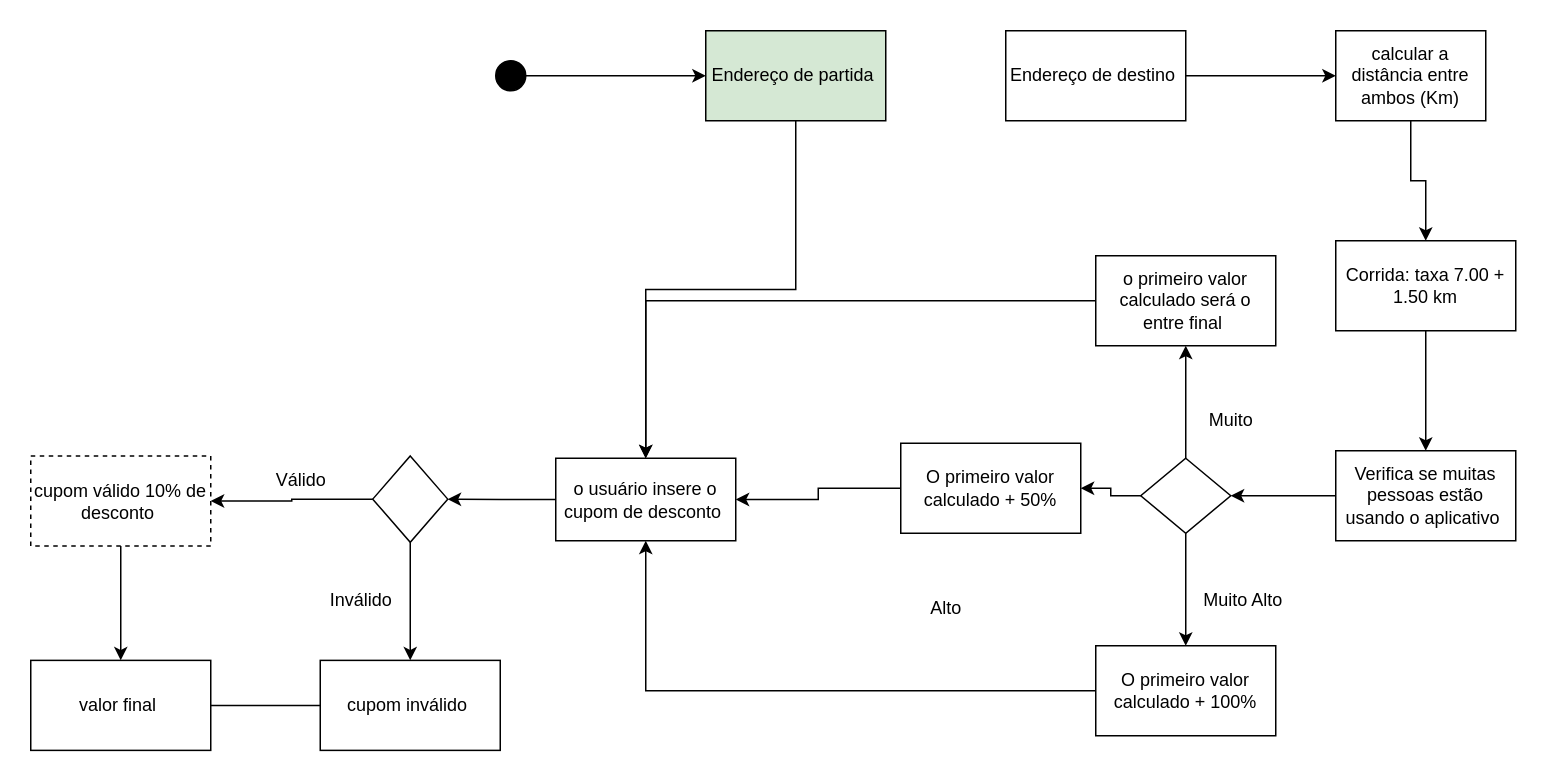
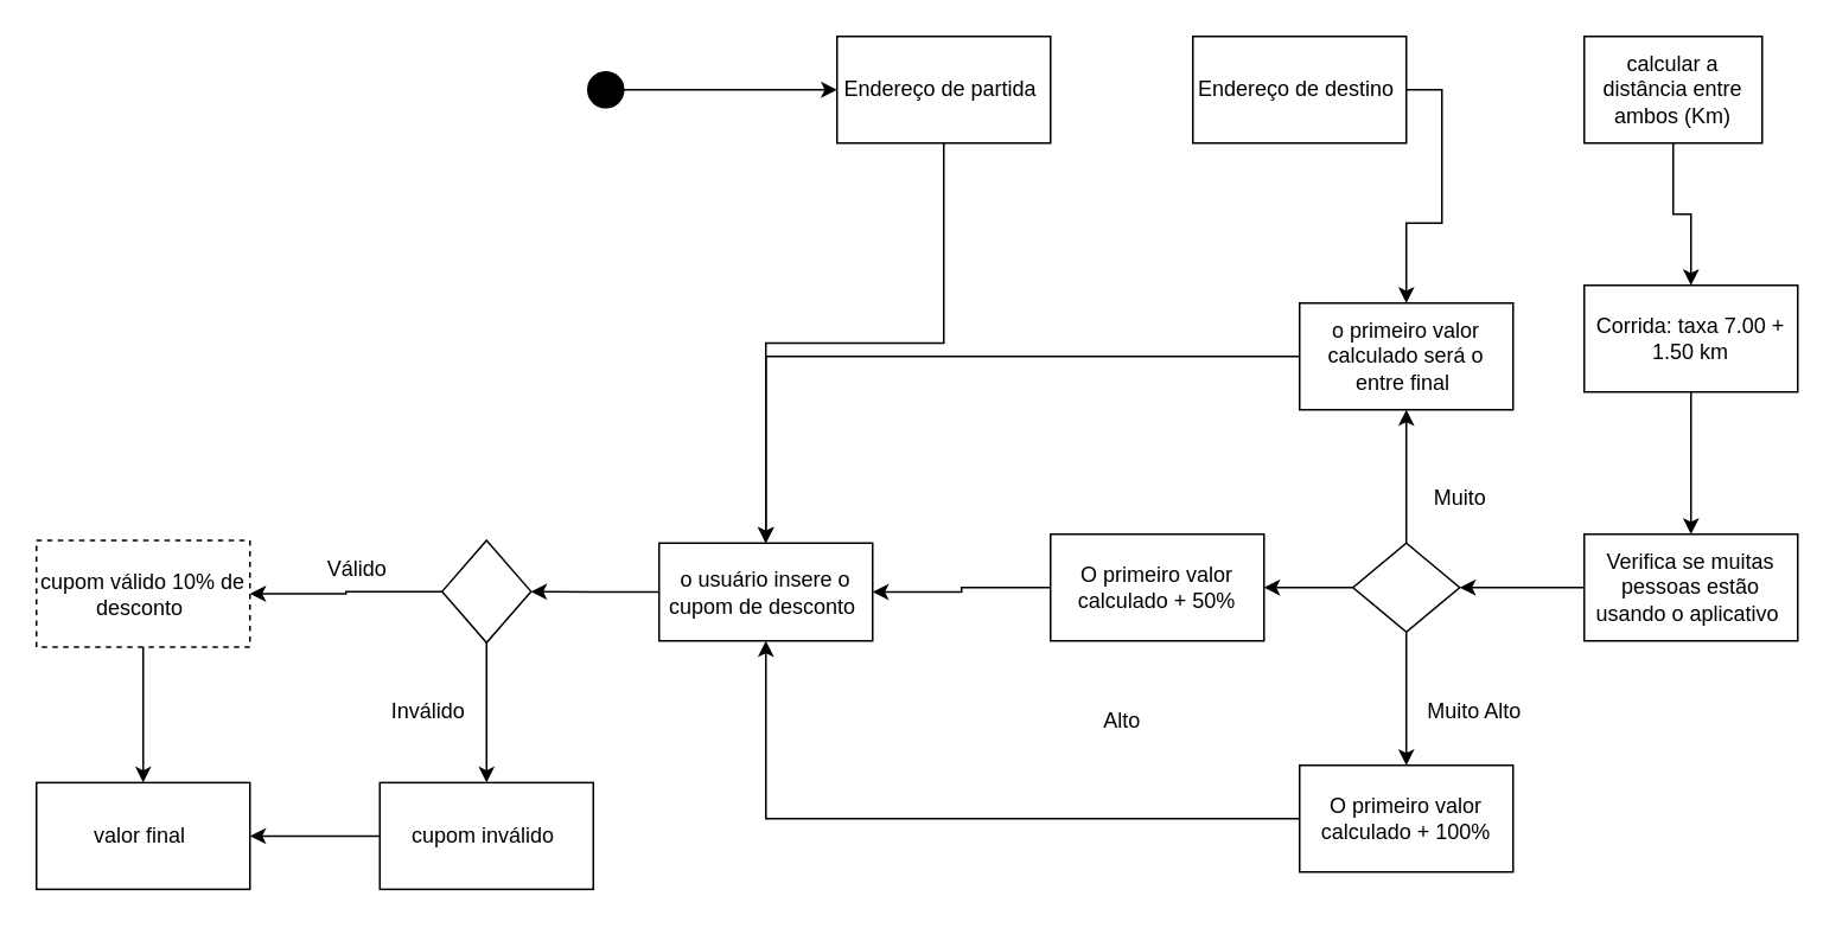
- <mxCell id="6" value="Endereço de partida&amp;nbsp;" style="whiteSpace=wrap;html=1;fillColor=#d5e8d4;" vertex="1" parent="1"><mxGeometry x="470" y="20" width="120" height="60" as="geometry" /></mxCell>
+ <mxCell id="6" value="Endereço de partida&amp;nbsp;" style="whiteSpace=wrap;html=1;fillColor=#FFFFFF;" vertex="1" parent="1"><mxGeometry x="470" y="20" width="120" height="60" as="geometry" /></mxCell>
- <mxCell id="4" value="" style="edgeStyle=orthogonalEdgeStyle;rounded=0;orthogonalLoop=1;jettySize=auto;html=1;exitX=1;exitY=0.5;exitDx=0;exitDy=0;" edge="1" parent="1" source="9" target="8"><mxGeometry relative="1" as="geometry"><mxPoint x="640" y="80" as="sourcePoint" /></mxGeometry></mxCell>
+ <mxCell id="4" value="" style="edgeStyle=orthogonalEdgeStyle;rounded=0;orthogonalLoop=1;jettySize=auto;html=1;exitX=1;exitY=0.5;exitDx=0;exitDy=0;" edge="1" parent="1" source="9" target="21"><mxGeometry relative="1" as="geometry"><mxPoint x="640" y="80" as="sourcePoint" /></mxGeometry></mxCell>
- <mxCell id="19" value="O primeiro valor calculado + 50%" style="whiteSpace=wrap;html=1;fillColor=#FFFFFF;" vertex="1" parent="1"><mxGeometry x="600" y="295" width="120" height="60" as="geometry" /></mxCell>
+ <mxCell id="19" value="O primeiro valor calculado + 50%" style="whiteSpace=wrap;html=1;fillColor=#FFFFFF;" vertex="1" parent="1"><mxGeometry x="590" y="300" width="120" height="60" as="geometry" /></mxCell>
- <mxCell id="34" value="" style="edgeStyle=orthogonalEdgeStyle;rounded=0;orthogonalLoop=1;jettySize=auto;html=1;endArrow=none;" edge="1" parent="1" source="35" target="38"><mxGeometry relative="1" as="geometry" /></mxCell>
+ <mxCell id="34" value="" style="edgeStyle=orthogonalEdgeStyle;rounded=0;orthogonalLoop=1;jettySize=auto;html=1;" edge="1" parent="1" source="35" target="38"><mxGeometry relative="1" as="geometry" /></mxCell>
